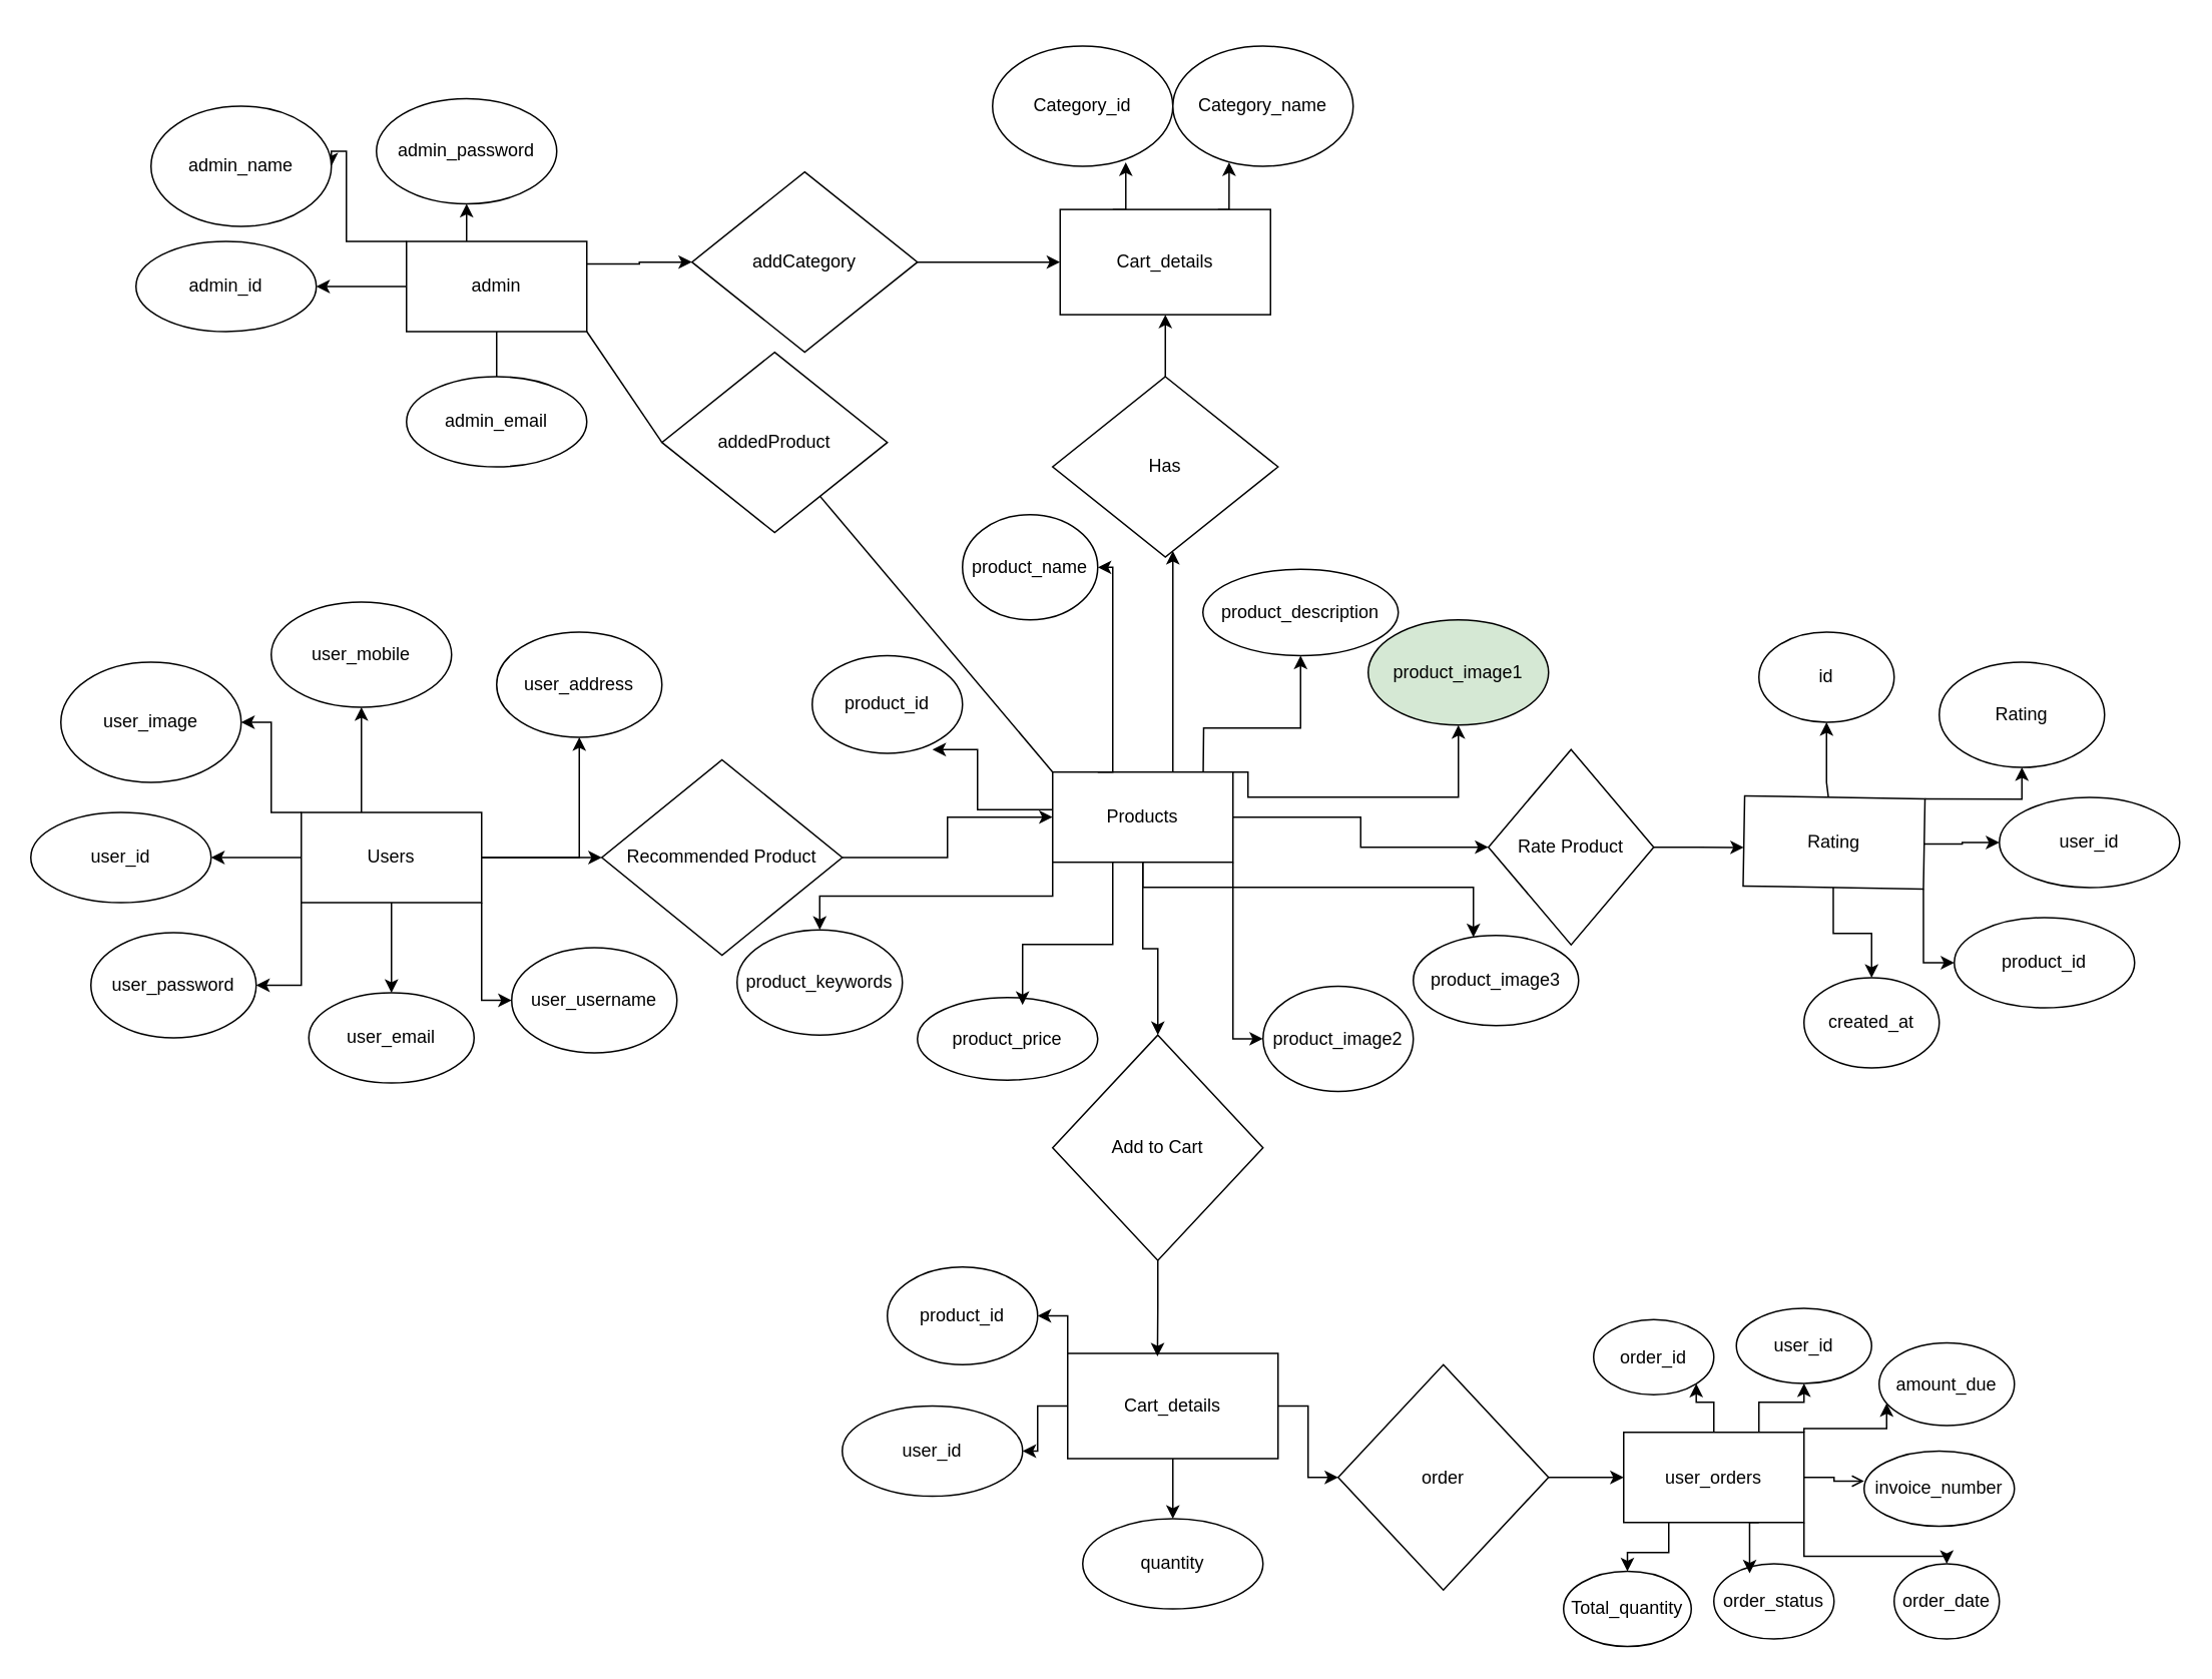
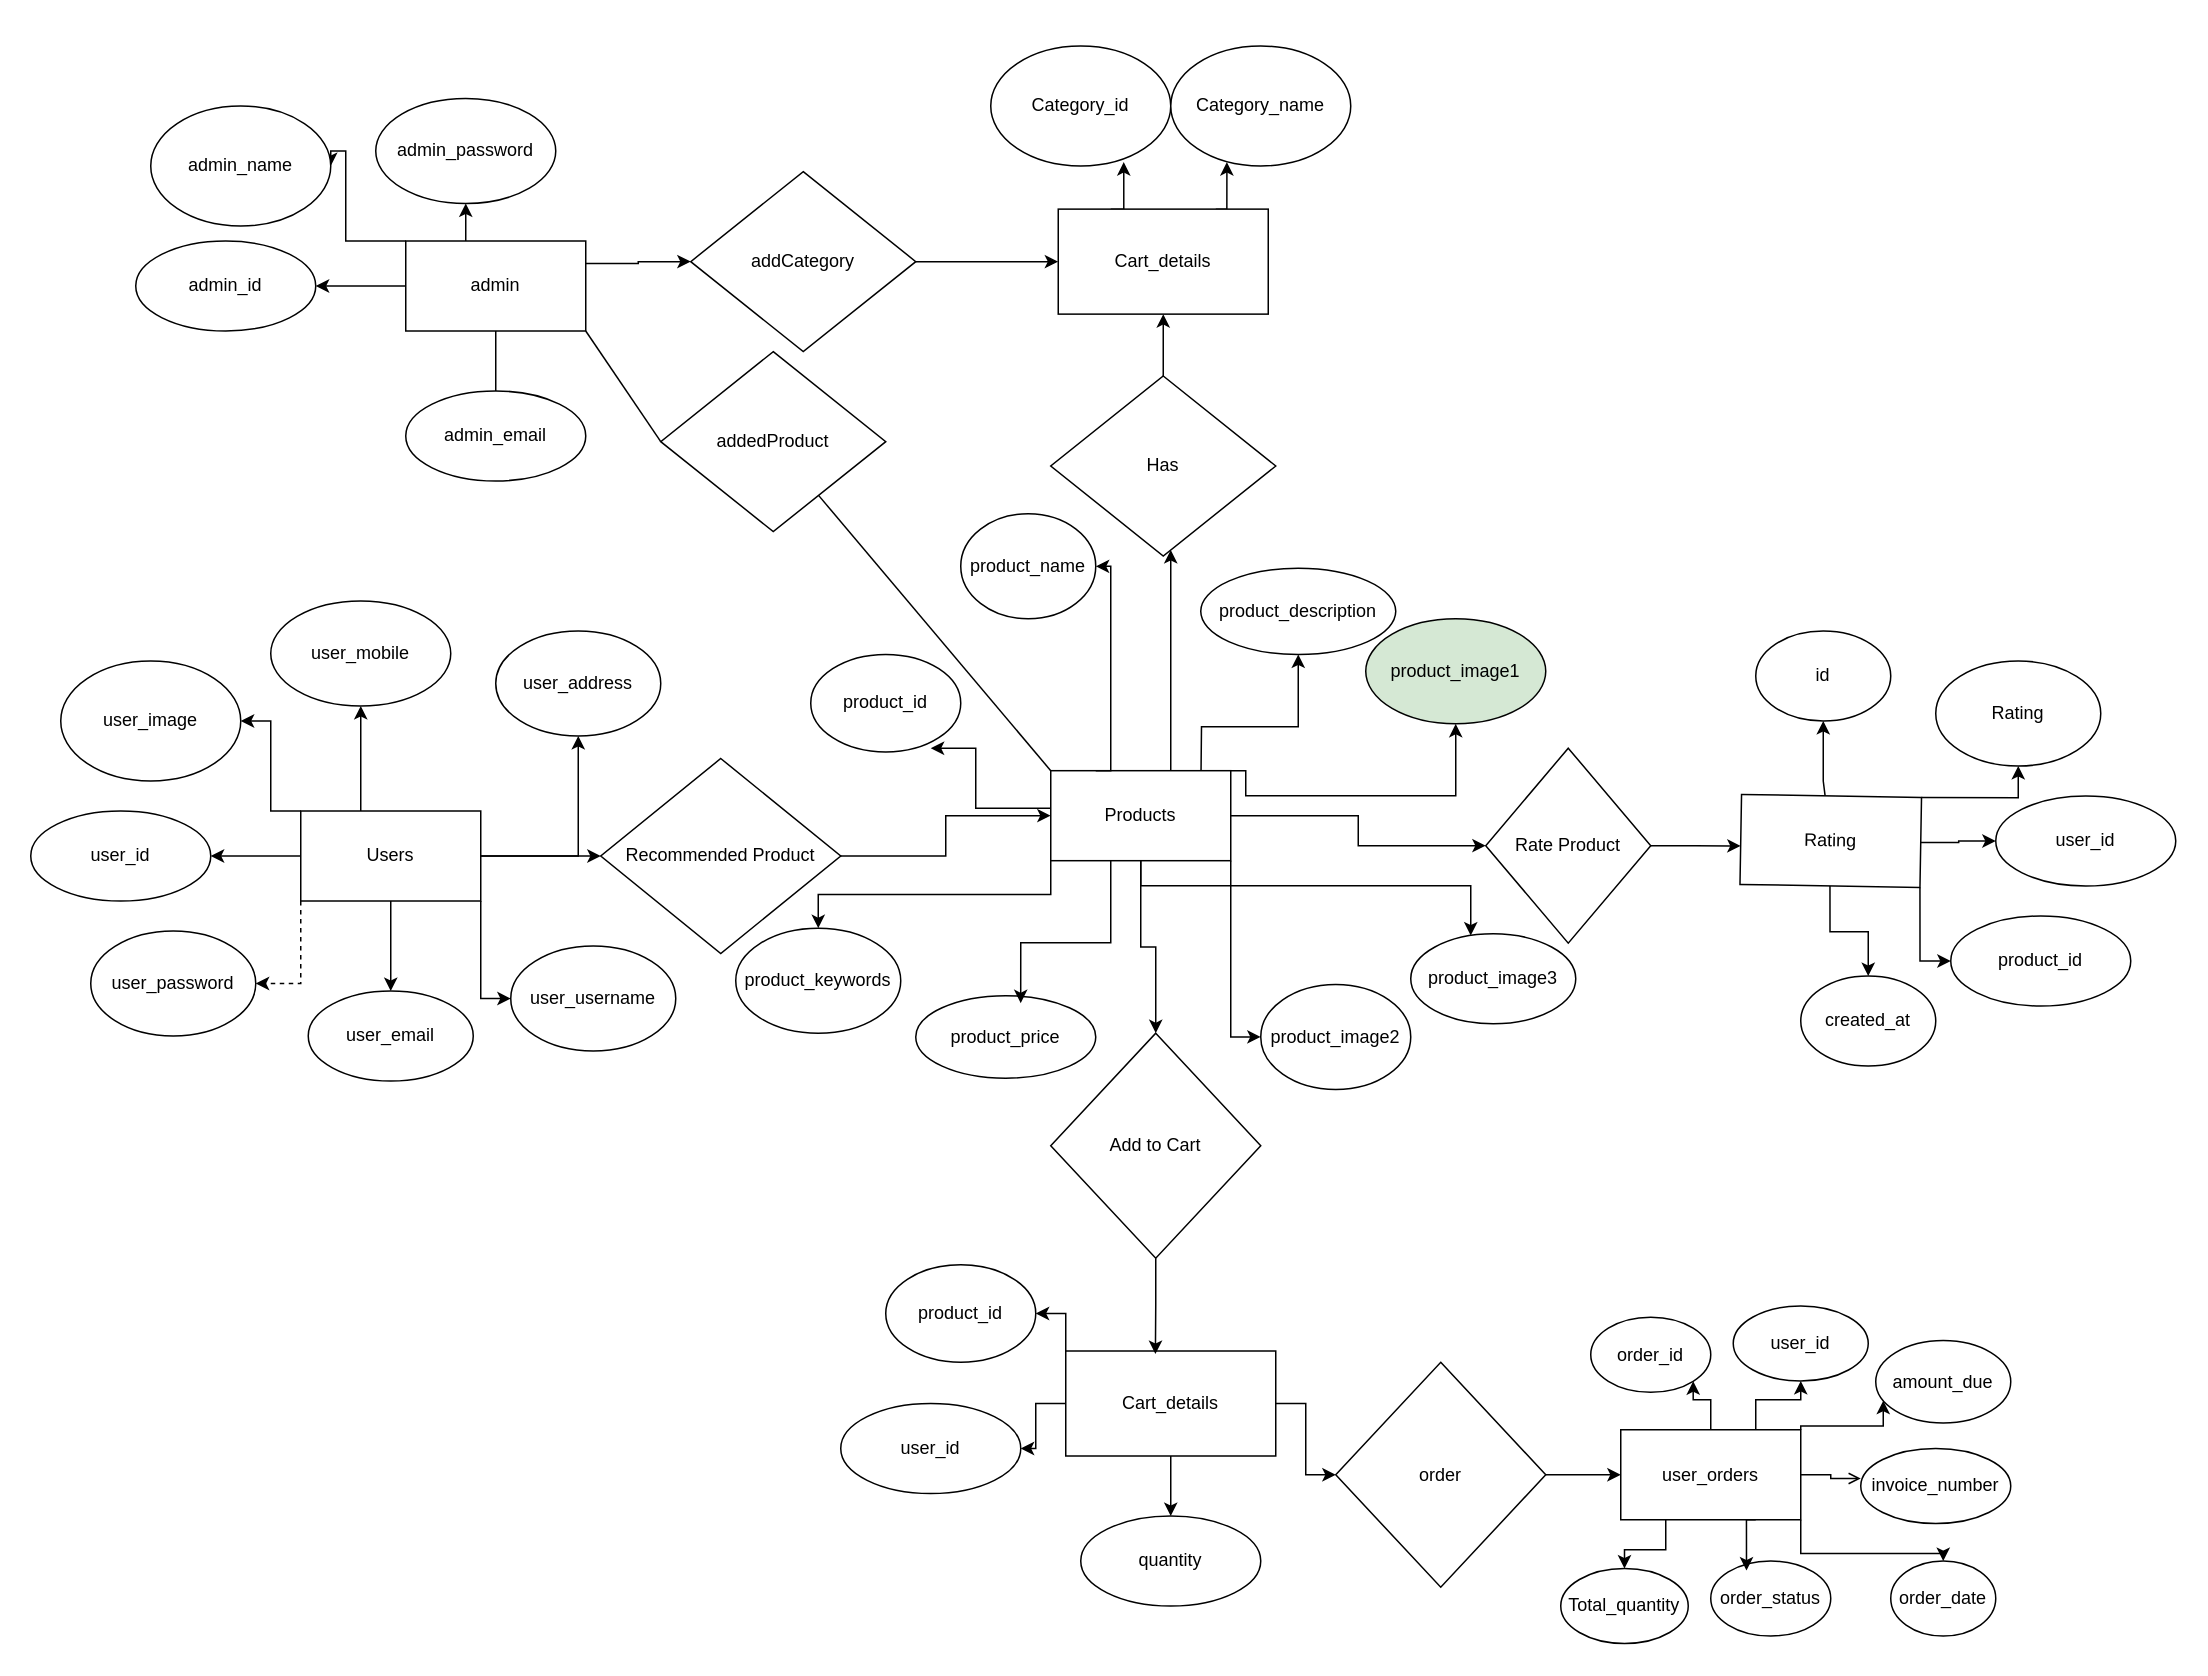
- <mxCell id="81" value="admin_email" style="ellipse;whiteSpace=wrap;html=1;" vertex="1" parent="72"><mxGeometry x="180" y="230" width="120" height="60" as="geometry" /></mxCell>
+ <mxCell id="81" value="admin_email" style="ellipse;whiteSpace=wrap;html=1;" vertex="1" parent="72"><mxGeometry x="180" y="240" width="120" height="60" as="geometry" /></mxCell>
- <mxCell id="26" style="edgeStyle=orthogonalEdgeStyle;rounded=0;orthogonalLoop=1;jettySize=auto;html=1;exitX=0;exitY=1;exitDx=0;exitDy=0;entryX=1;entryY=0.5;entryDx=0;entryDy=0;" edge="1" parent="21" source="29" target="33"><mxGeometry relative="1" as="geometry" /></mxCell>
+ <mxCell id="26" style="edgeStyle=orthogonalEdgeStyle;rounded=0;orthogonalLoop=1;jettySize=auto;html=1;exitX=0;exitY=1;exitDx=0;exitDy=0;entryX=1;entryY=0.5;entryDx=0;entryDy=0;dashed=1;" edge="1" parent="21" source="29" target="33"><mxGeometry relative="1" as="geometry" /></mxCell>
